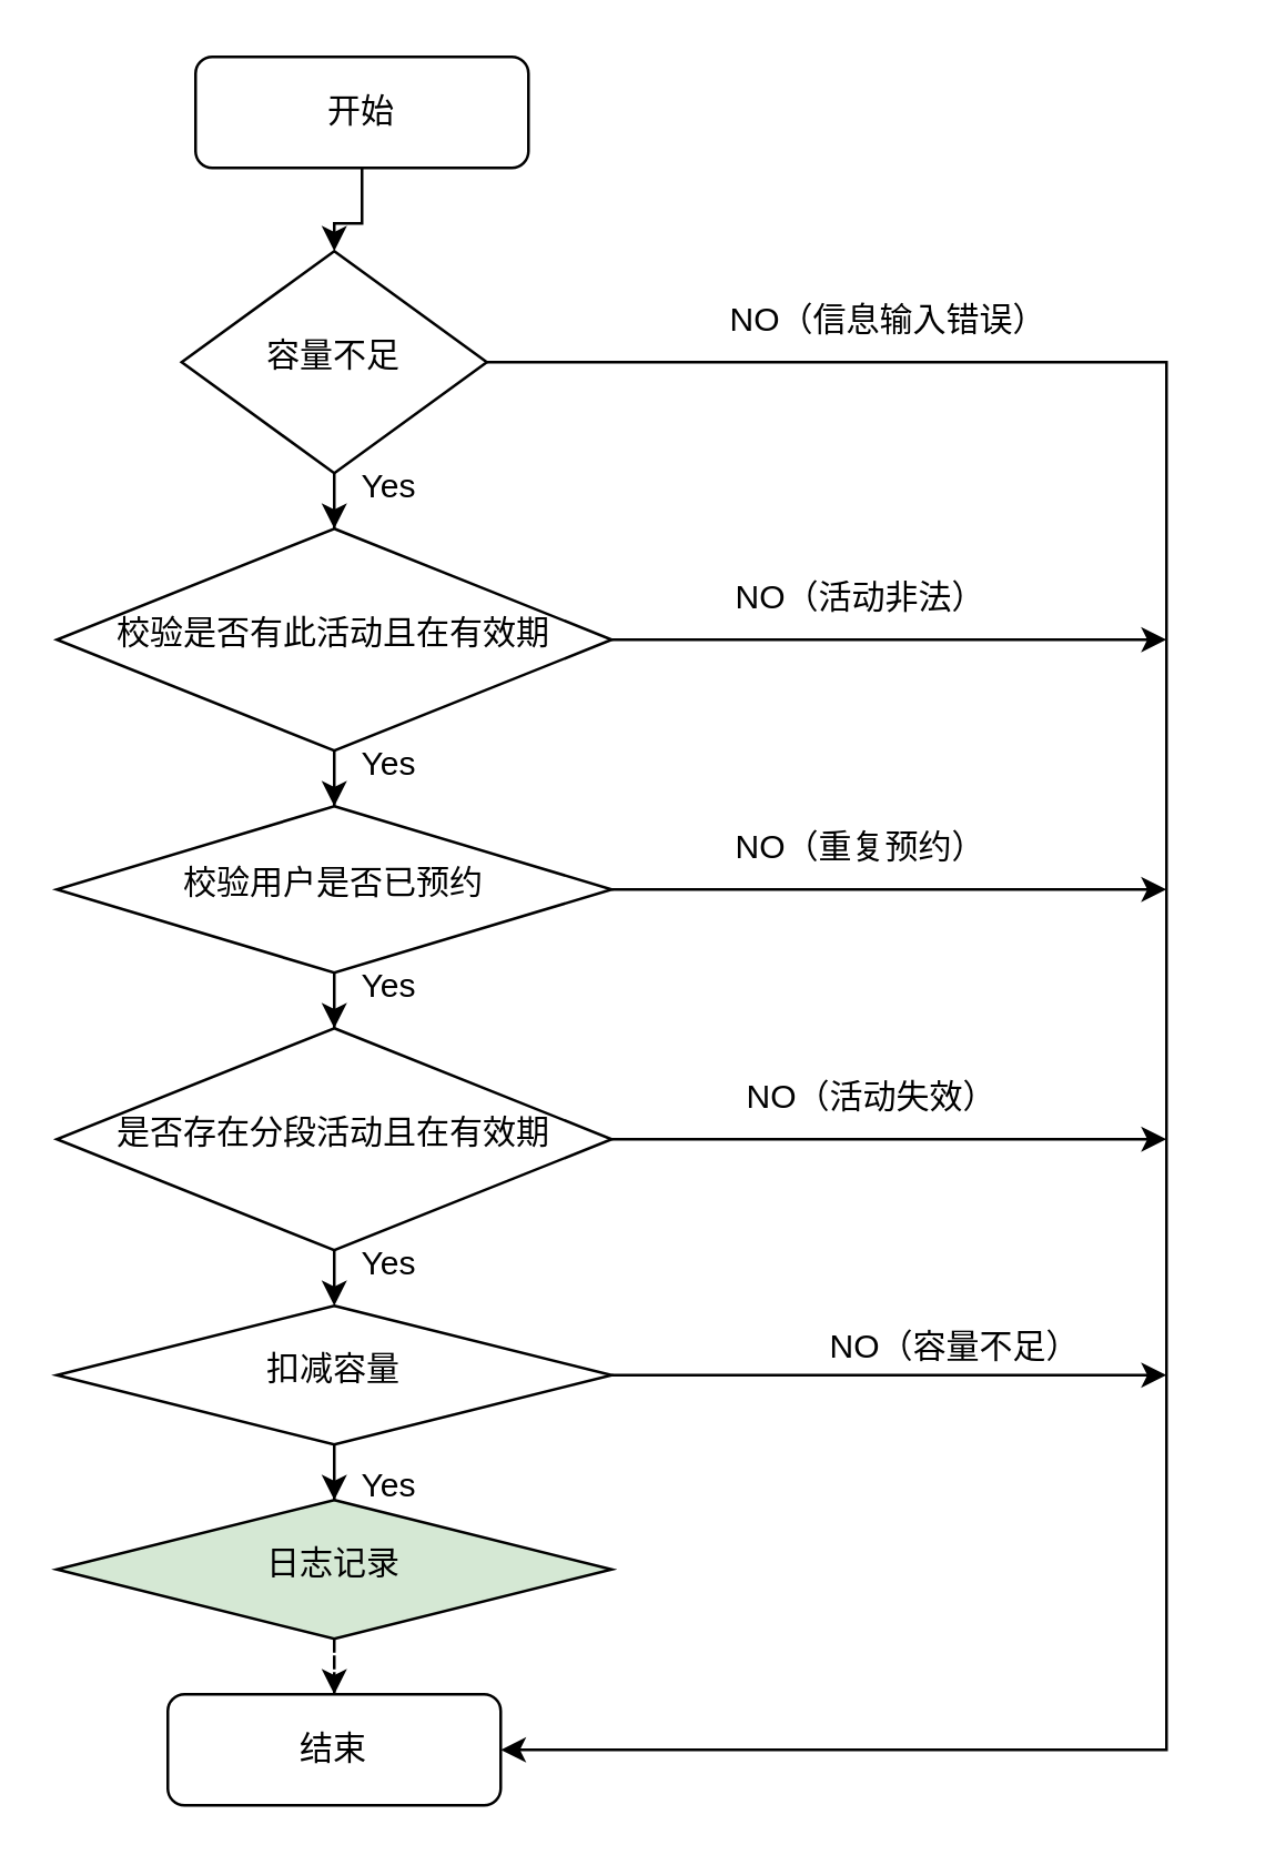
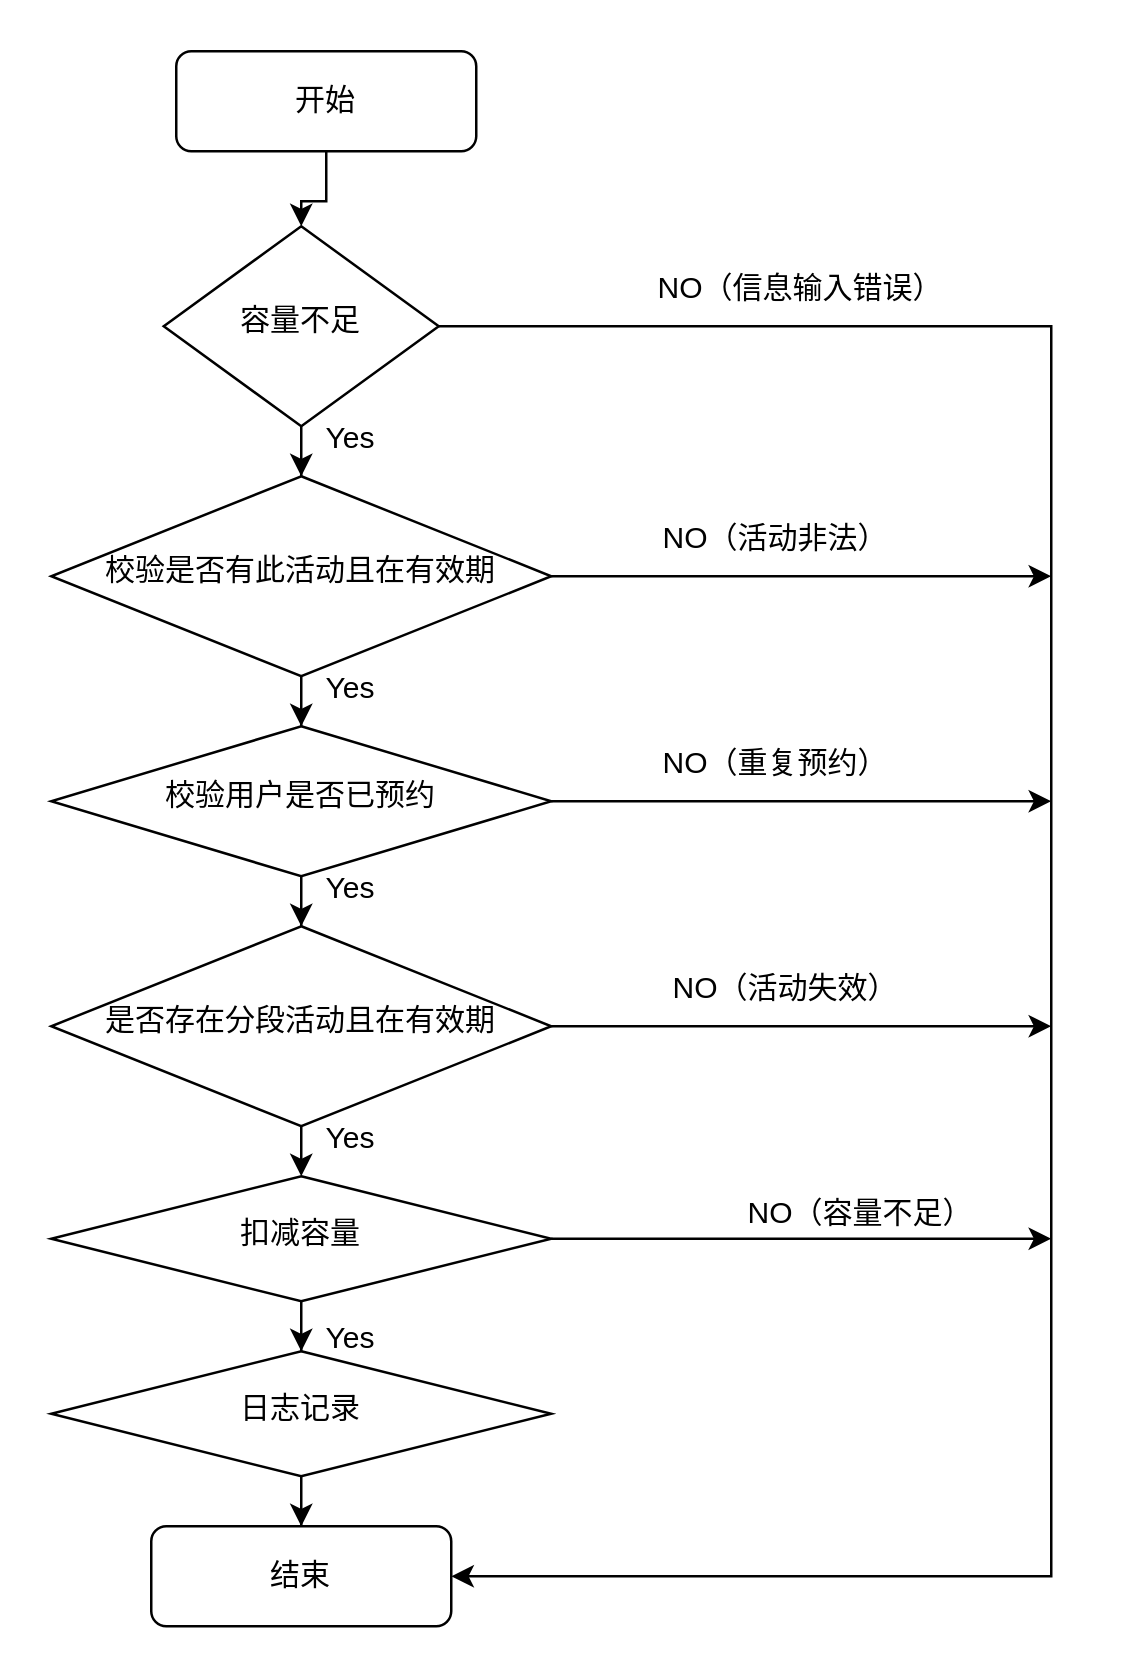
- <mxCell id="21" value="日志记录" style="rhombus;whiteSpace=wrap;html=1;shadow=0;fontFamily=Helvetica;fontSize=12;align=center;strokeWidth=1;spacing=6;spacingTop=-4;fillColor=#d5e8d4;" parent="1" vertex="1"><mxGeometry x="20" y="540" width="200" height="50" as="geometry" /></mxCell>
+ <mxCell id="21" value="日志记录" style="rhombus;whiteSpace=wrap;html=1;shadow=0;fontFamily=Helvetica;fontSize=12;align=center;strokeWidth=1;spacing=6;spacingTop=-4;" parent="1" vertex="1"><mxGeometry x="20" y="540" width="200" height="50" as="geometry" /></mxCell>
- <mxCell id="20" style="edgeStyle=orthogonalEdgeStyle;rounded=0;orthogonalLoop=1;jettySize=auto;html=1;entryX=0.5;entryY=0;entryDx=0;entryDy=0;dashed=1;" parent="1" source="21" target="10" edge="1"><mxGeometry relative="1" as="geometry" /></mxCell>
+ <mxCell id="20" style="edgeStyle=orthogonalEdgeStyle;rounded=0;orthogonalLoop=1;jettySize=auto;html=1;entryX=0.5;entryY=0;entryDx=0;entryDy=0;" parent="1" source="21" target="10" edge="1"><mxGeometry relative="1" as="geometry" /></mxCell>
